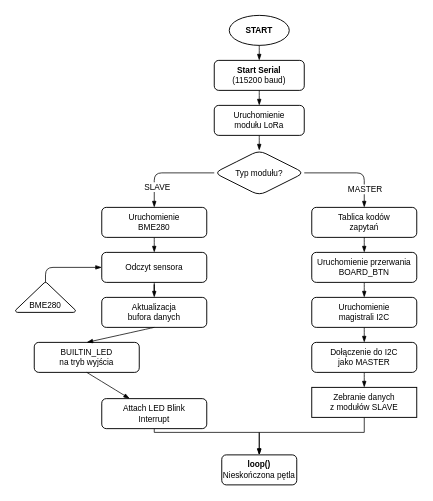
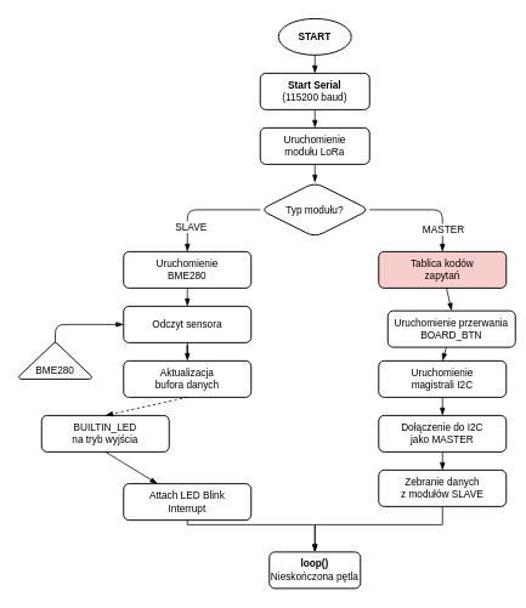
- <mxCell id="24" value="Tablica kodów&lt;br style=&quot;font-size: 11px;&quot;&gt;zapytań" style="rounded=1;whiteSpace=wrap;html=1;fontSize=11;glass=0;strokeWidth=1.25;shadow=0;fontFamily=Arimo;container=0;" parent="1" vertex="1"><mxGeometry x="415" y="276" width="140" height="40" as="geometry" /></mxCell>
+ <mxCell id="24" value="Tablica kodów&lt;br style=&quot;font-size: 11px;&quot;&gt;zapytań" style="rounded=1;whiteSpace=wrap;html=1;fontSize=11;glass=0;strokeWidth=1.25;shadow=0;fontFamily=Arimo;container=0;fillColor=#f8cecc;" parent="1" vertex="1"><mxGeometry x="415" y="276" width="140" height="40" as="geometry" /></mxCell>
- <mxCell id="28" value="Uruchomienie przerwania BOARD_BTN" style="rounded=1;whiteSpace=wrap;html=1;fontSize=11;glass=0;strokeWidth=1.25;shadow=0;fontFamily=Arimo;container=0;" parent="1" vertex="1"><mxGeometry x="415" y="336" width="140" height="40" as="geometry" /></mxCell>
+ <mxCell id="28" value="Uruchomienie przerwania BOARD_BTN" style="rounded=1;whiteSpace=wrap;html=1;fontSize=11;glass=0;strokeWidth=1.25;shadow=0;fontFamily=Arimo;container=0;" parent="1" vertex="1"><mxGeometry x="425" y="341" width="140" height="40" as="geometry" /></mxCell>
- <mxCell id="19" style="edgeStyle=none;curved=1;rounded=0;orthogonalLoop=1;jettySize=auto;html=1;exitX=0.5;exitY=1;exitDx=0;exitDy=0;entryX=0.5;entryY=0;entryDx=0;entryDy=0;fontSize=11;startSize=8;endSize=6;fontFamily=Arimo;endArrow=blockThin;endFill=1;" parent="1" source="5" target="18" edge="1"><mxGeometry relative="1" as="geometry" /></mxCell>
+ <mxCell id="19" style="edgeStyle=none;curved=1;rounded=0;orthogonalLoop=1;jettySize=auto;html=1;exitX=0.5;exitY=1;exitDx=0;exitDy=0;entryX=0.5;entryY=0;entryDx=0;entryDy=0;fontSize=11;startSize=8;endSize=6;fontFamily=Arimo;endArrow=blockThin;endFill=1;dashed=1;" parent="1" source="5" target="18" edge="1"><mxGeometry relative="1" as="geometry" /></mxCell>
- <mxCell id="35" value="Zebranie danych&lt;br&gt;z modułów SLAVE" style="whiteSpace=wrap;html=1;fontSize=11;glass=0;strokeWidth=1.25;shadow=0;fontFamily=Arimo;container=0;rounded=0;" parent="1" vertex="1"><mxGeometry x="415" y="516" width="140" height="40" as="geometry" /></mxCell>
+ <mxCell id="35" value="Zebranie danych&lt;br&gt;z modułów SLAVE" style="rounded=1;whiteSpace=wrap;html=1;fontSize=11;glass=0;strokeWidth=1.25;shadow=0;fontFamily=Arimo;container=0;" parent="1" vertex="1"><mxGeometry x="415" y="516" width="140" height="40" as="geometry" /></mxCell>
